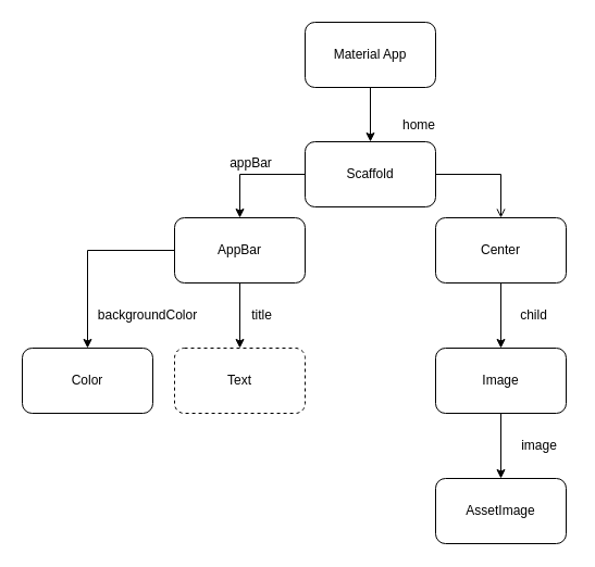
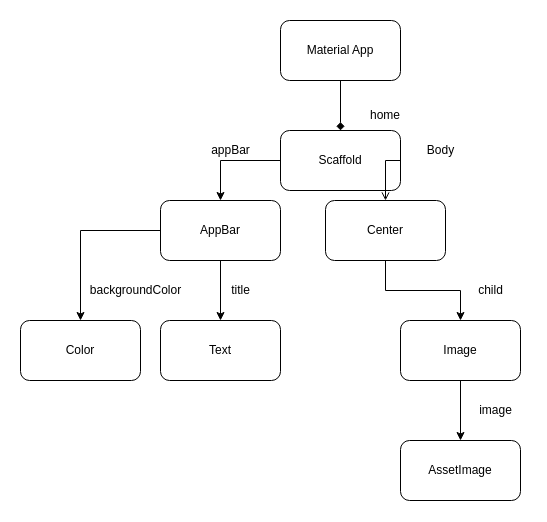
- <mxCell id="4" value="" style="endArrow=classic;html=1;rounded=0;exitX=0.5;exitY=1;exitDx=0;exitDy=0;" parent="1" source="2" target="3" edge="1"><mxGeometry width="50" height="50" relative="1" as="geometry"><mxPoint x="360" y="260" as="sourcePoint" /><mxPoint x="410" y="210" as="targetPoint" /></mxGeometry></mxCell>
+ <mxCell id="4" value="" style="endArrow=diamond;html=1;rounded=0;exitX=0.5;exitY=1;exitDx=0;exitDy=0;" parent="1" source="2" target="3" edge="1"><mxGeometry width="50" height="50" relative="1" as="geometry"><mxPoint x="360" y="260" as="sourcePoint" /><mxPoint x="410" y="210" as="targetPoint" /></mxGeometry></mxCell>
+ <mxCell id="18" value="Body" style="text;html=1;align=center;verticalAlign=middle;resizable=0;points=[];autosize=1;strokeColor=none;fillColor=none;" parent="1" vertex="1"><mxGeometry x="415" y="135" width="50" height="30" as="geometry" /></mxCell>
- <mxCell id="8" value="Center" style="rounded=1;whiteSpace=wrap;html=1;" parent="1" vertex="1"><mxGeometry x="400" y="200" width="120" height="60" as="geometry" /></mxCell>
+ <mxCell id="8" value="Center" style="rounded=1;whiteSpace=wrap;html=1;" parent="1" vertex="1"><mxGeometry x="325" y="200" width="120" height="60" as="geometry" /></mxCell>
- <mxCell id="11" value="Text" style="rounded=1;whiteSpace=wrap;html=1;dashed=1;" parent="1" vertex="1"><mxGeometry x="160" y="320" width="120" height="60" as="geometry" /></mxCell>
+ <mxCell id="11" value="Text" style="rounded=1;whiteSpace=wrap;html=1;" parent="1" vertex="1"><mxGeometry x="160" y="320" width="120" height="60" as="geometry" /></mxCell>
